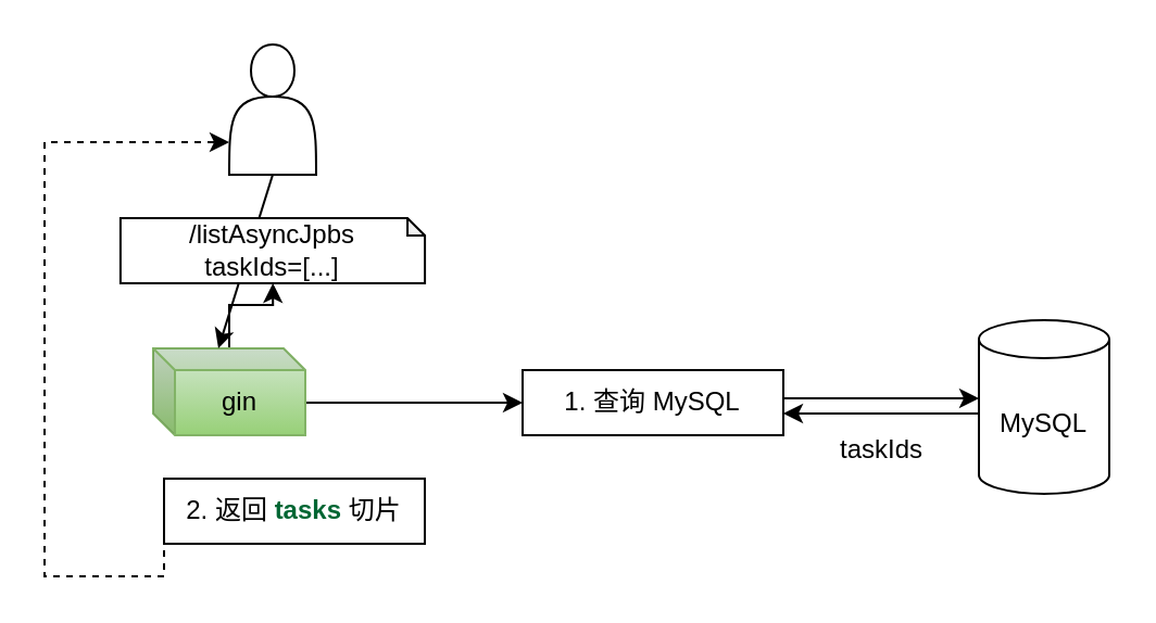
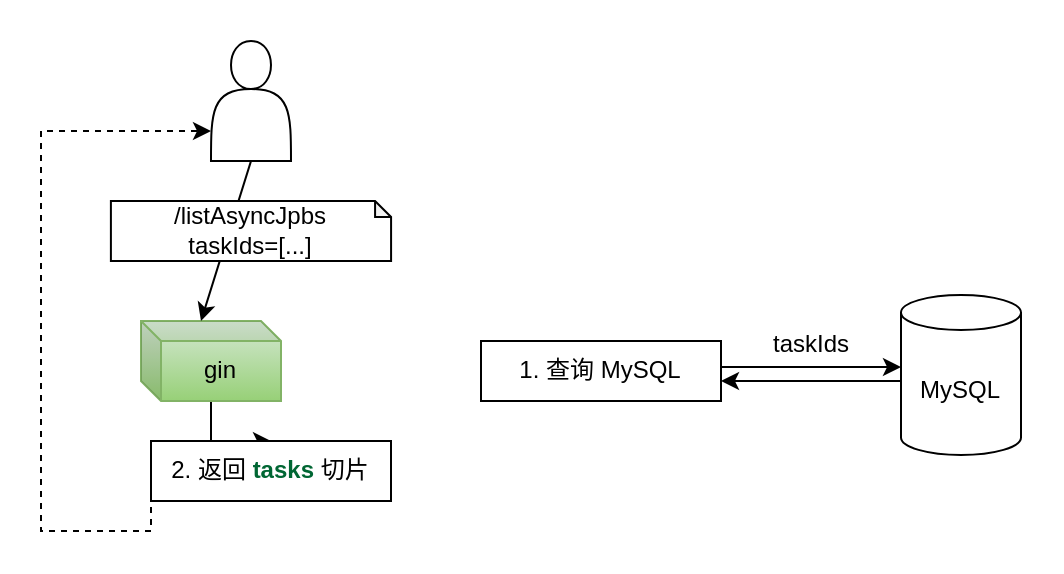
- <mxCell id="3" style="edgeStyle=orthogonalEdgeStyle;rounded=0;orthogonalLoop=1;jettySize=auto;html=1;" edge="1" parent="1" source="4" target="7"><mxGeometry relative="1" as="geometry" /></mxCell>
+ <mxCell id="3" style="edgeStyle=orthogonalEdgeStyle;rounded=0;orthogonalLoop=1;jettySize=auto;html=1;entryX=0.5;entryY=0;entryDx=0;entryDy=0;" edge="1" parent="1" source="4" target="10"><mxGeometry relative="1" as="geometry" /></mxCell>
- <mxCell id="2" style="rounded=0;orthogonalLoop=1;jettySize=auto;html=1;exitX=0;exitY=0;exitDx=70;exitDy=25;exitPerimeter=0;entryX=0;entryY=0.5;entryDx=0;entryDy=0;" edge="1" parent="1" source="4" target="8"><mxGeometry relative="1" as="geometry" /></mxCell>
- <mxCell id="14" value="taskIds" style="text;html=1;align=center;verticalAlign=middle;resizable=0;points=[];autosize=1;strokeColor=none;fillColor=none;" vertex="1" parent="1"><mxGeometry x="375" y="192" width="60" height="30" as="geometry" /></mxCell>
+ <mxCell id="14" value="taskIds" style="text;html=1;align=center;verticalAlign=middle;resizable=0;points=[];autosize=1;strokeColor=none;fillColor=none;" vertex="1" parent="1"><mxGeometry x="375" y="157" width="60" height="30" as="geometry" /></mxCell>
